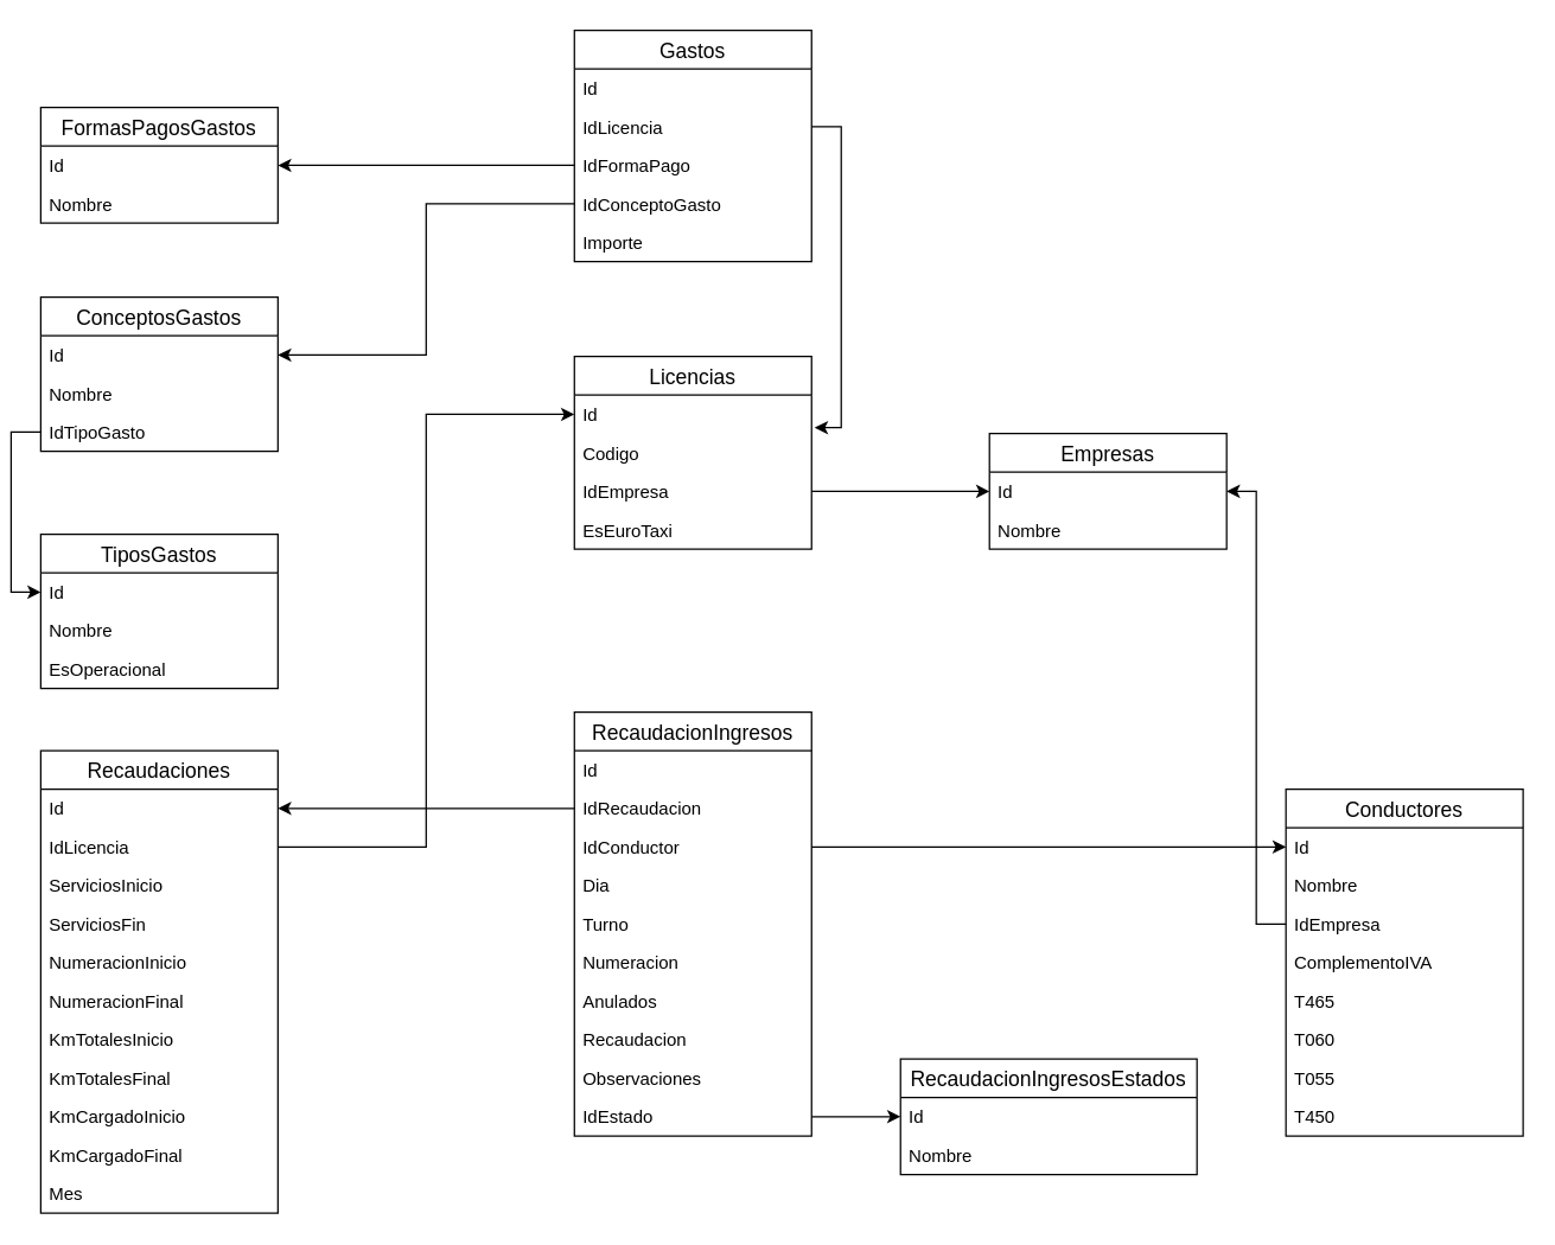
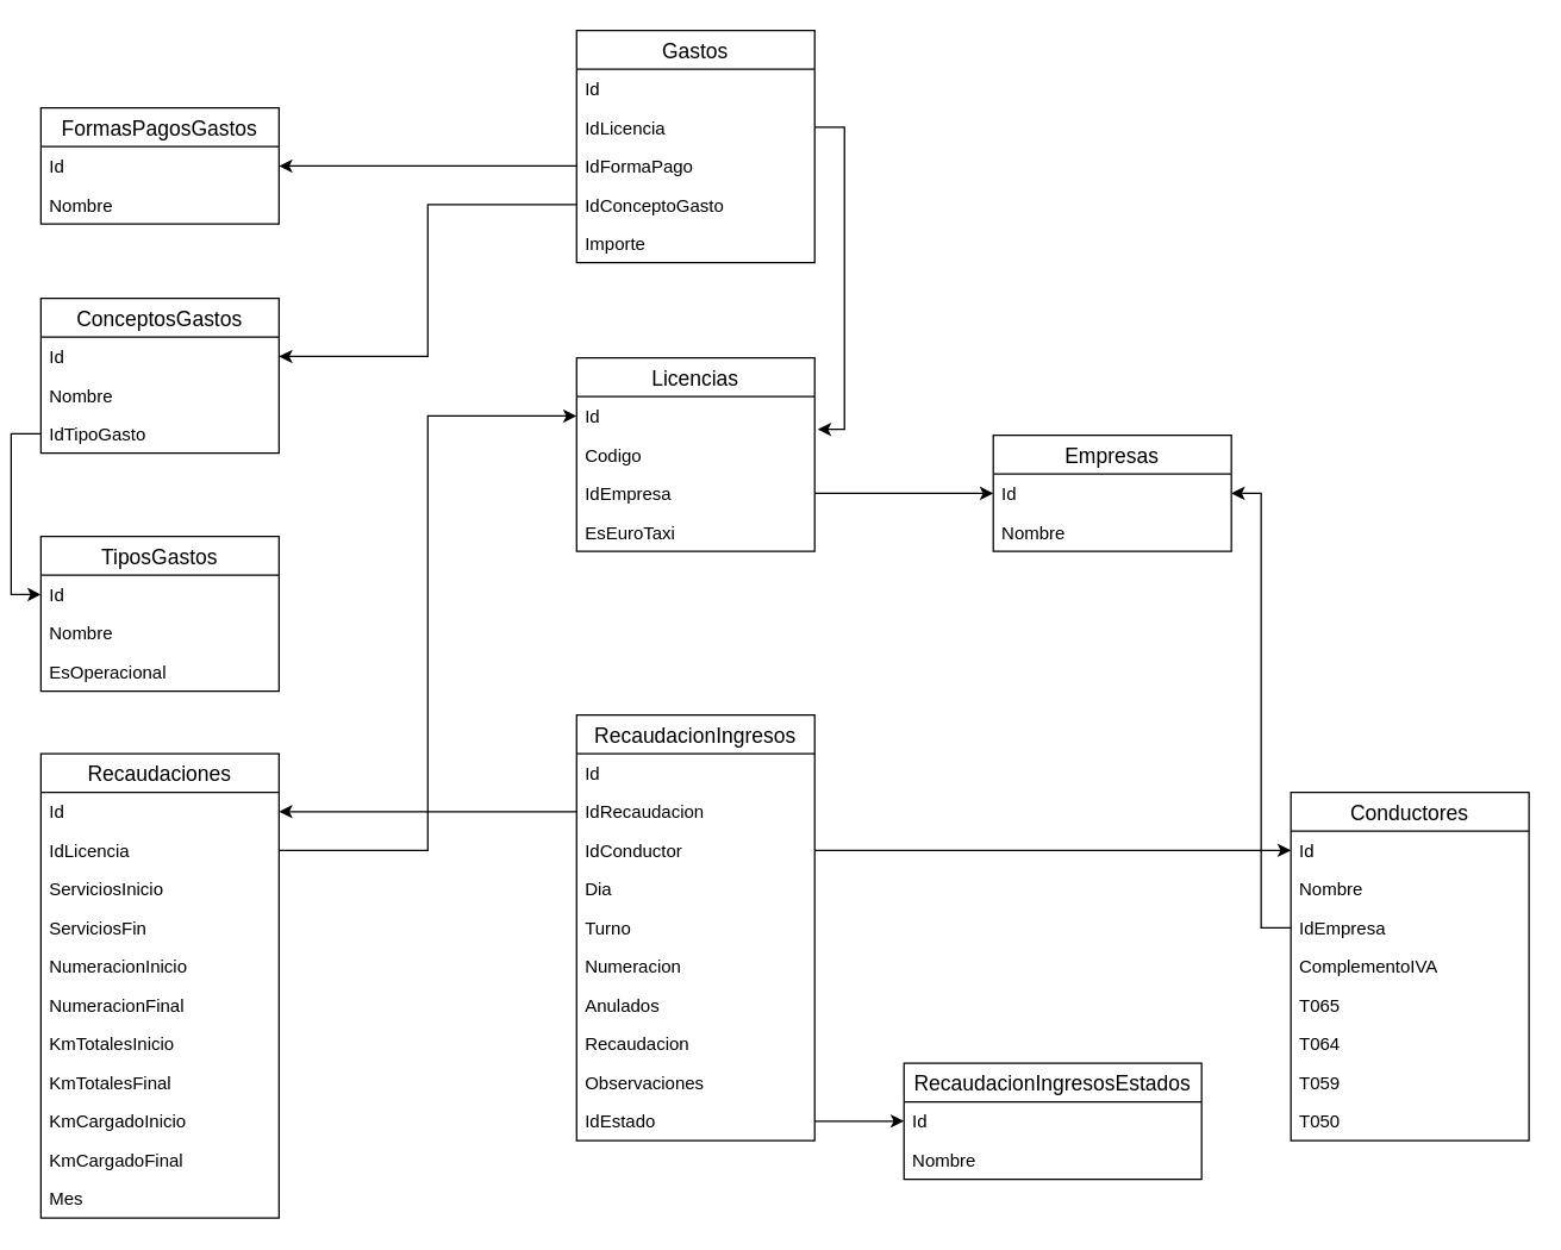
- <mxCell id="61" value="T465" style="text;strokeColor=none;fillColor=none;spacingLeft=4;spacingRight=4;overflow=hidden;rotatable=0;points=[[0,0.5],[1,0.5]];portConstraint=eastwest;fontSize=12;" vertex="1" parent="56"><mxGeometry y="130" width="160" height="26" as="geometry" /></mxCell>
+ <mxCell id="61" value="T065" style="text;strokeColor=none;fillColor=none;spacingLeft=4;spacingRight=4;overflow=hidden;rotatable=0;points=[[0,0.5],[1,0.5]];portConstraint=eastwest;fontSize=12;" vertex="1" parent="56"><mxGeometry y="130" width="160" height="26" as="geometry" /></mxCell>
- <mxCell id="62" value="T060" style="text;strokeColor=none;fillColor=none;spacingLeft=4;spacingRight=4;overflow=hidden;rotatable=0;points=[[0,0.5],[1,0.5]];portConstraint=eastwest;fontSize=12;" vertex="1" parent="56"><mxGeometry y="156" width="160" height="26" as="geometry" /></mxCell>
+ <mxCell id="62" value="T064" style="text;strokeColor=none;fillColor=none;spacingLeft=4;spacingRight=4;overflow=hidden;rotatable=0;points=[[0,0.5],[1,0.5]];portConstraint=eastwest;fontSize=12;" vertex="1" parent="56"><mxGeometry y="156" width="160" height="26" as="geometry" /></mxCell>
- <mxCell id="63" value="T055" style="text;strokeColor=none;fillColor=none;spacingLeft=4;spacingRight=4;overflow=hidden;rotatable=0;points=[[0,0.5],[1,0.5]];portConstraint=eastwest;fontSize=12;" vertex="1" parent="56"><mxGeometry y="182" width="160" height="26" as="geometry" /></mxCell>
+ <mxCell id="63" value="T059" style="text;strokeColor=none;fillColor=none;spacingLeft=4;spacingRight=4;overflow=hidden;rotatable=0;points=[[0,0.5],[1,0.5]];portConstraint=eastwest;fontSize=12;" vertex="1" parent="56"><mxGeometry y="182" width="160" height="26" as="geometry" /></mxCell>
- <mxCell id="64" value="T450" style="text;strokeColor=none;fillColor=none;spacingLeft=4;spacingRight=4;overflow=hidden;rotatable=0;points=[[0,0.5],[1,0.5]];portConstraint=eastwest;fontSize=12;" vertex="1" parent="56"><mxGeometry y="208" width="160" height="26" as="geometry" /></mxCell>
+ <mxCell id="64" value="T050" style="text;strokeColor=none;fillColor=none;spacingLeft=4;spacingRight=4;overflow=hidden;rotatable=0;points=[[0,0.5],[1,0.5]];portConstraint=eastwest;fontSize=12;" vertex="1" parent="56"><mxGeometry y="208" width="160" height="26" as="geometry" /></mxCell>
